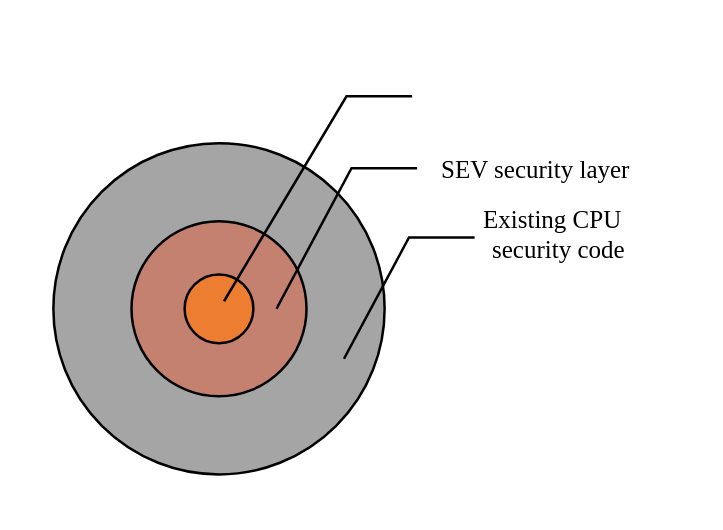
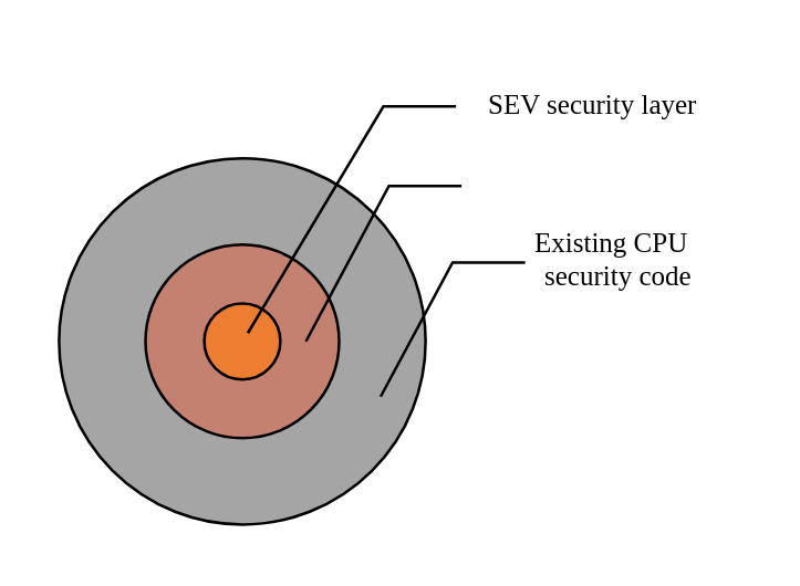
- <mxCell id="9" value="SEV security layer&lt;br style=&quot;font-size: 10px;&quot;&gt;" style="text;html=1;strokeColor=none;fillColor=none;align=center;verticalAlign=middle;whiteSpace=wrap;rounded=0;fontSize=10;fontFamily=Inconsolata;fontSource=https%3A%2F%2Ffonts.googleapis.com%2Fcss%3Ffamily%3DInconsolata;" vertex="1" parent="2"><mxGeometry x="146.25" y="37" width="93.75" height="20" as="geometry" /></mxCell>
+ <mxCell id="9" value="SEV security layer&lt;br style=&quot;font-size: 10px;&quot;&gt;" style="text;html=1;strokeColor=none;fillColor=none;align=center;verticalAlign=middle;whiteSpace=wrap;rounded=0;fontSize=10;fontFamily=Inconsolata;fontSource=https%3A%2F%2Ffonts.googleapis.com%2Fcss%3Ffamily%3DInconsolata;" vertex="1" parent="2"><mxGeometry x="146.25" y="7" width="93.75" height="20" as="geometry" /></mxCell>
